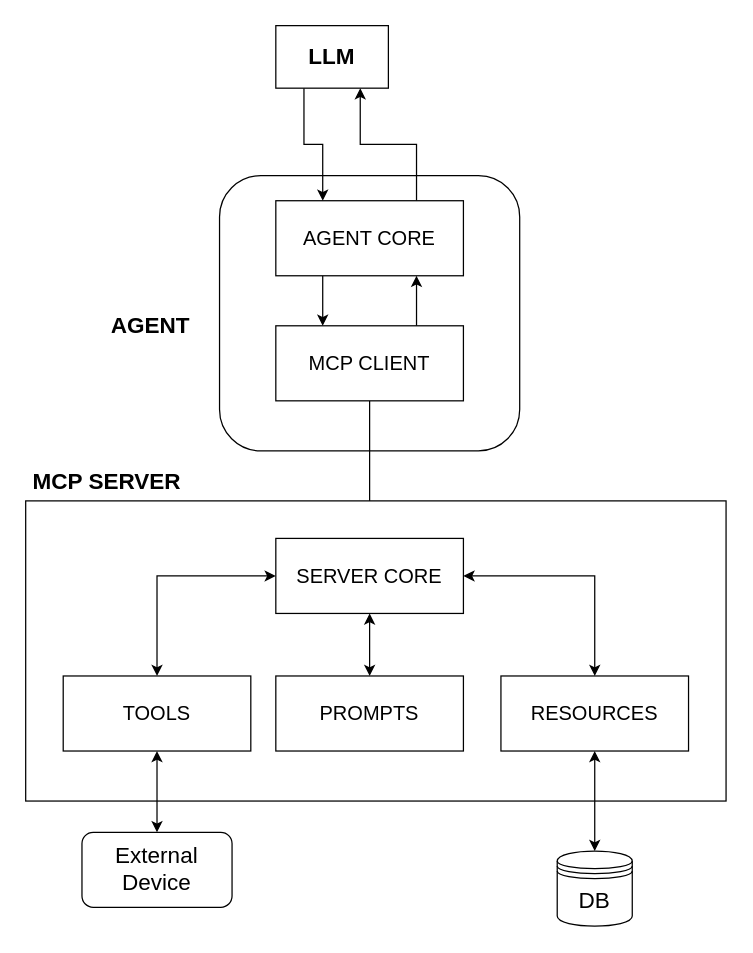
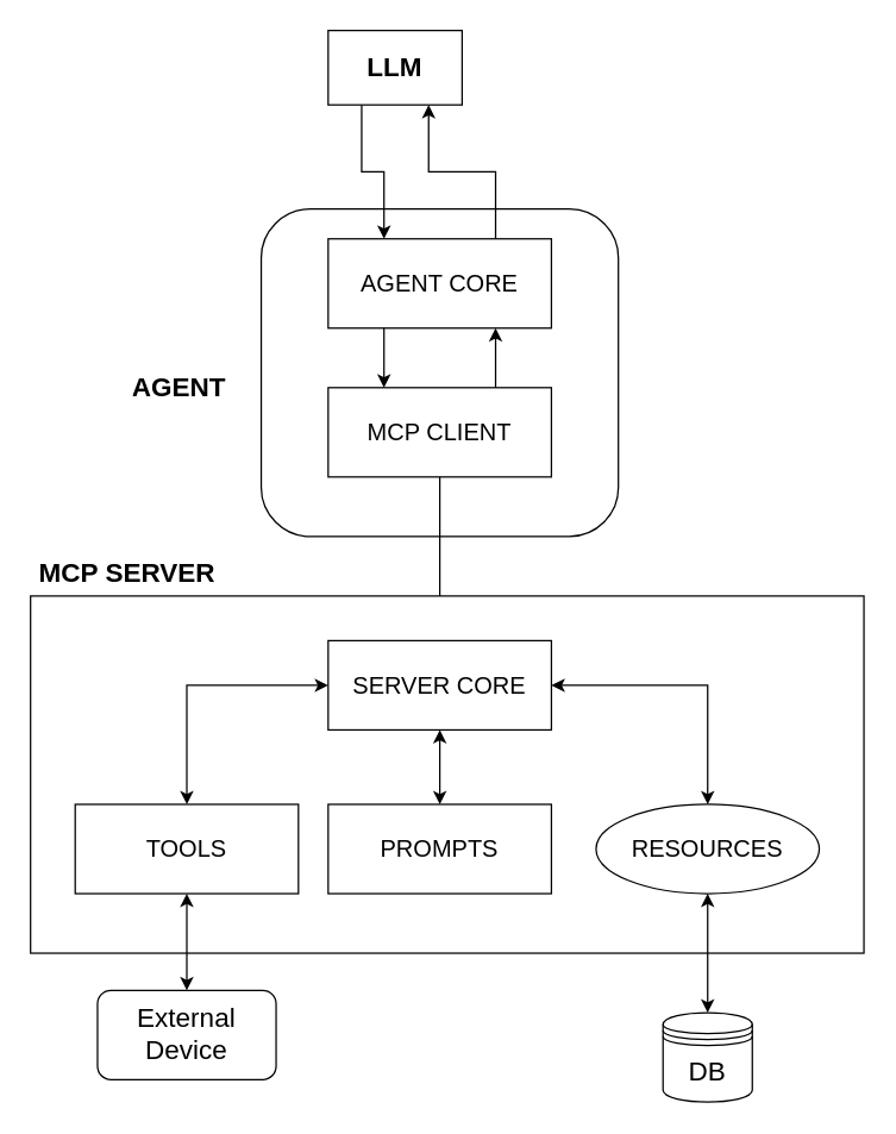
- <mxCell id="20" value="RESOURCES" style="rounded=0;whiteSpace=wrap;html=1;fontSize=16;" vertex="1" parent="1"><mxGeometry x="400" y="540" width="150" height="60" as="geometry" /></mxCell>
+ <mxCell id="20" value="RESOURCES" style="ellipse;whiteSpace=wrap;html=1;fontSize=16;" vertex="1" parent="1"><mxGeometry x="400" y="540" width="150" height="60" as="geometry" /></mxCell>
